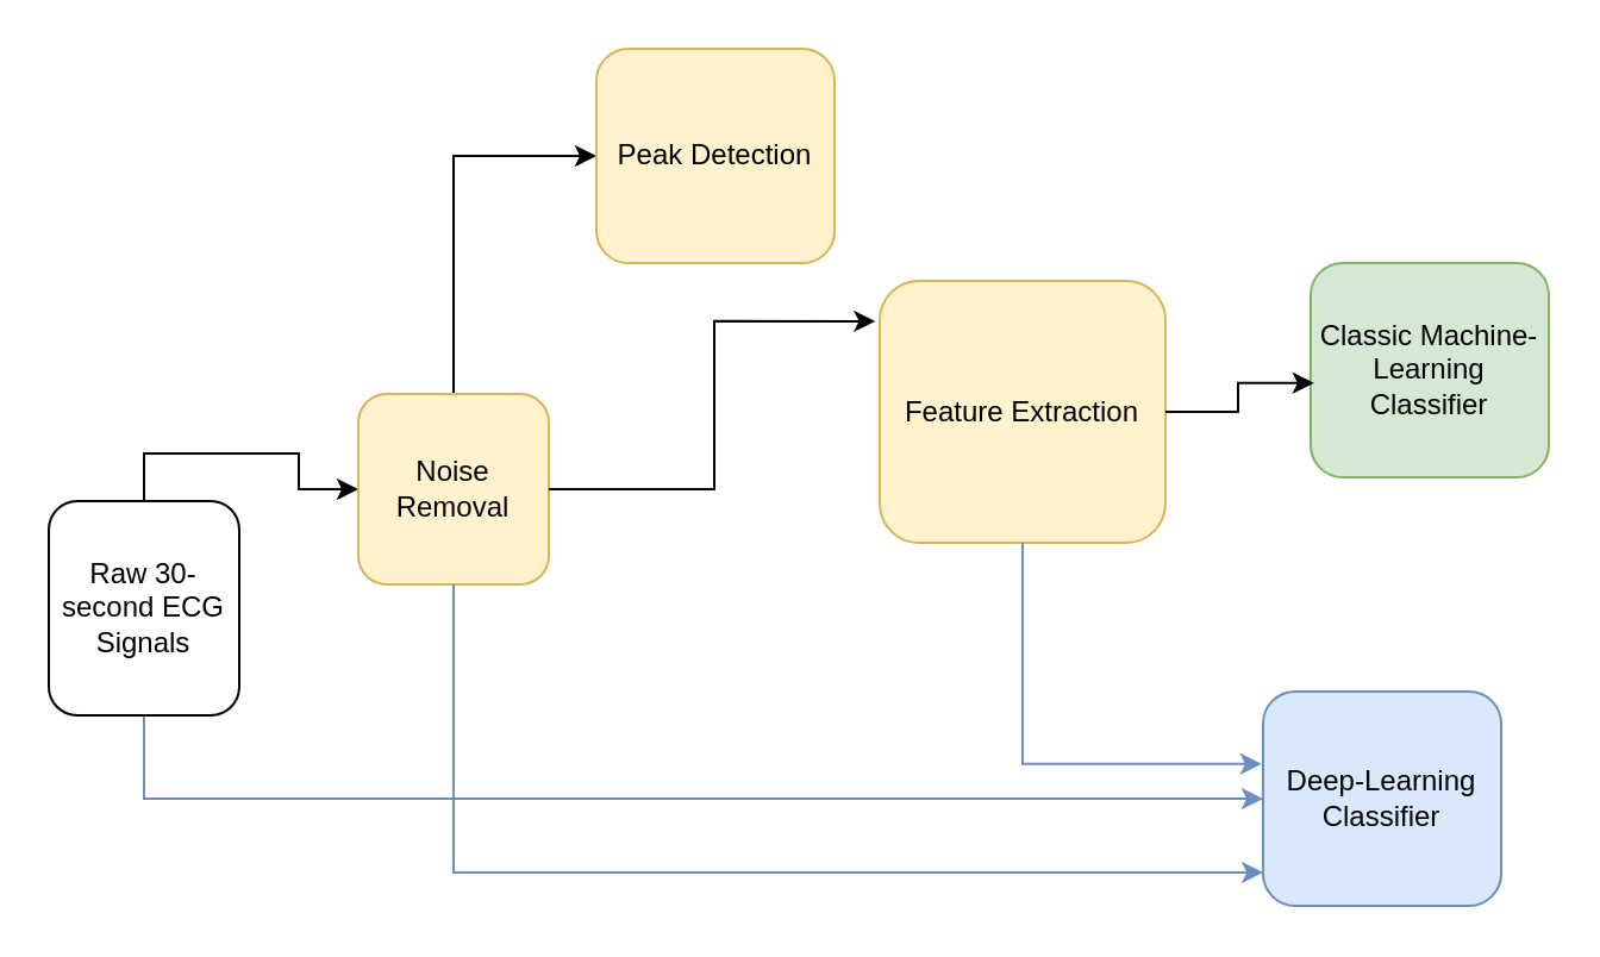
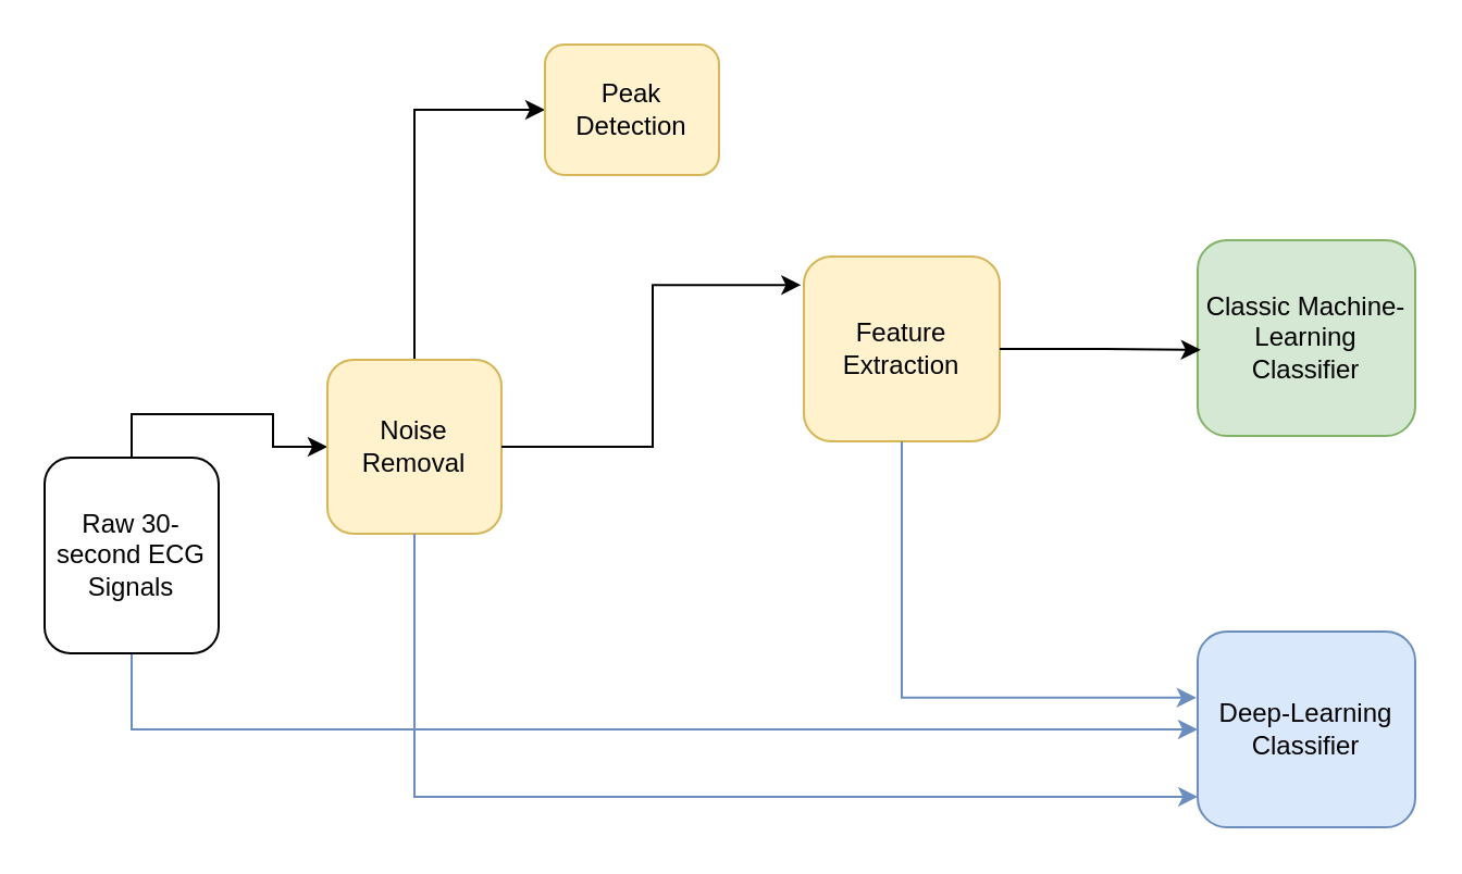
- <mxCell id="7" value="Peak Detection" style="rounded=1;whiteSpace=wrap;html=1;fillColor=#fff2cc;strokeColor=#d6b656;" vertex="1" parent="1"><mxGeometry x="250" y="20" width="100" height="90" as="geometry" /></mxCell>
+ <mxCell id="7" value="Peak Detection" style="rounded=1;whiteSpace=wrap;html=1;fillColor=#fff2cc;strokeColor=#d6b656;" vertex="1" parent="1"><mxGeometry x="250" y="20" width="80" height="60" as="geometry" /></mxCell>
- <mxCell id="8" value="Feature Extraction" style="rounded=1;whiteSpace=wrap;html=1;fillColor=#fff2cc;strokeColor=#d6b656;" vertex="1" parent="1"><mxGeometry x="369" y="117.5" width="120" height="110" as="geometry" /></mxCell>
+ <mxCell id="8" value="Feature Extraction" style="rounded=1;whiteSpace=wrap;html=1;fillColor=#fff2cc;strokeColor=#d6b656;" vertex="1" parent="1"><mxGeometry x="369" y="117.5" width="90" height="85" as="geometry" /></mxCell>
- <mxCell id="11" value="Deep-Learning&lt;br&gt;Classifier" style="rounded=1;whiteSpace=wrap;html=1;fillColor=#dae8fc;strokeColor=#6c8ebf;" vertex="1" parent="1"><mxGeometry x="530" y="290" width="100" height="90" as="geometry" /></mxCell>
+ <mxCell id="11" value="Deep-Learning&lt;br&gt;Classifier" style="rounded=1;whiteSpace=wrap;html=1;fillColor=#dae8fc;strokeColor=#6c8ebf;" vertex="1" parent="1"><mxGeometry x="550" y="290" width="100" height="90" as="geometry" /></mxCell>
